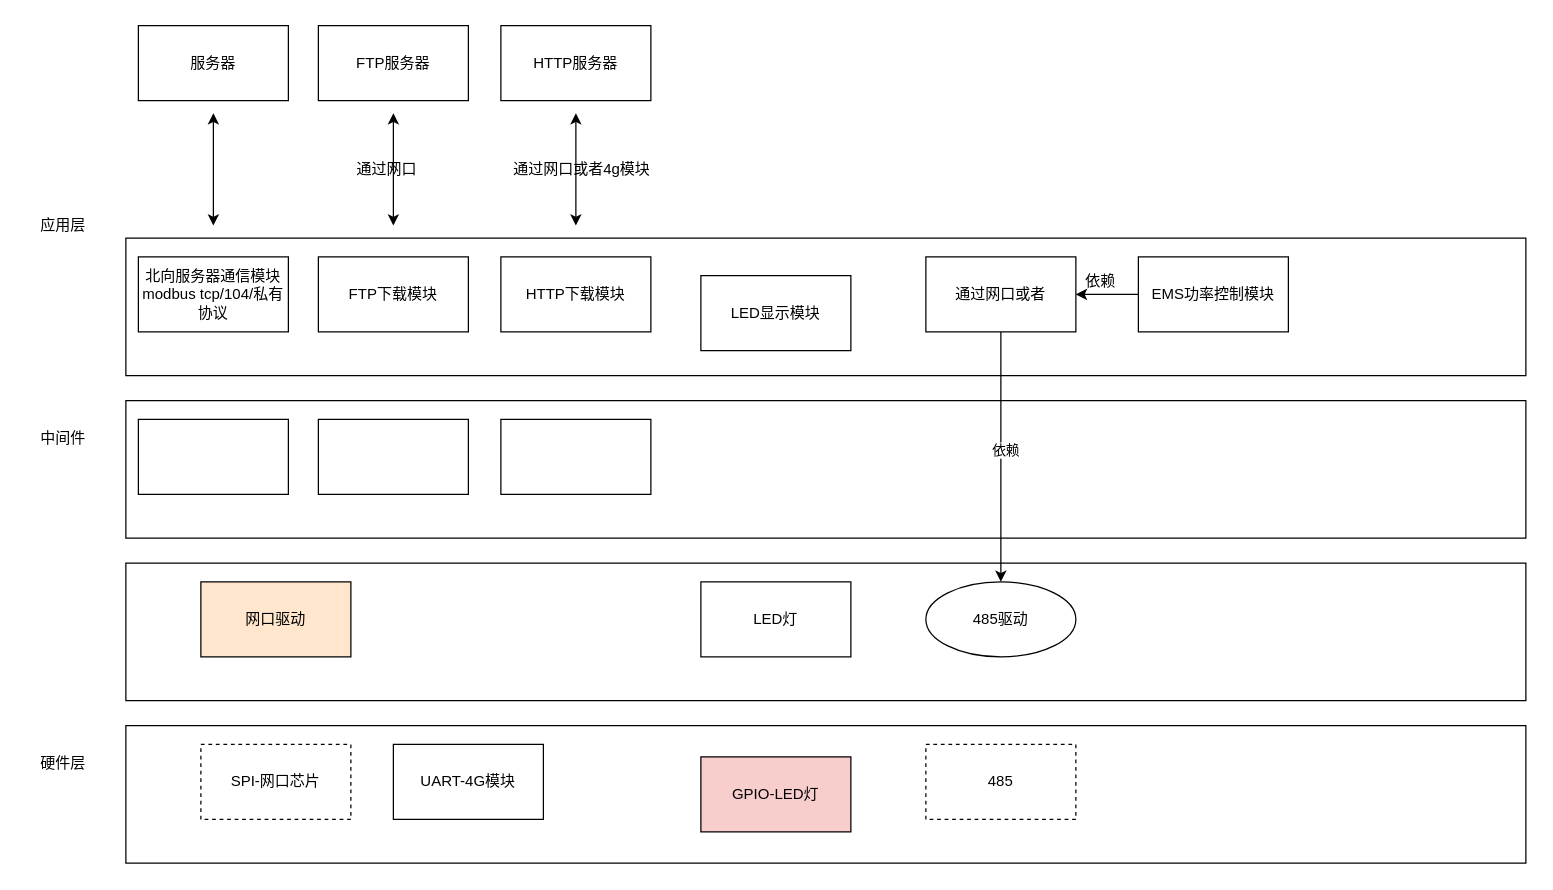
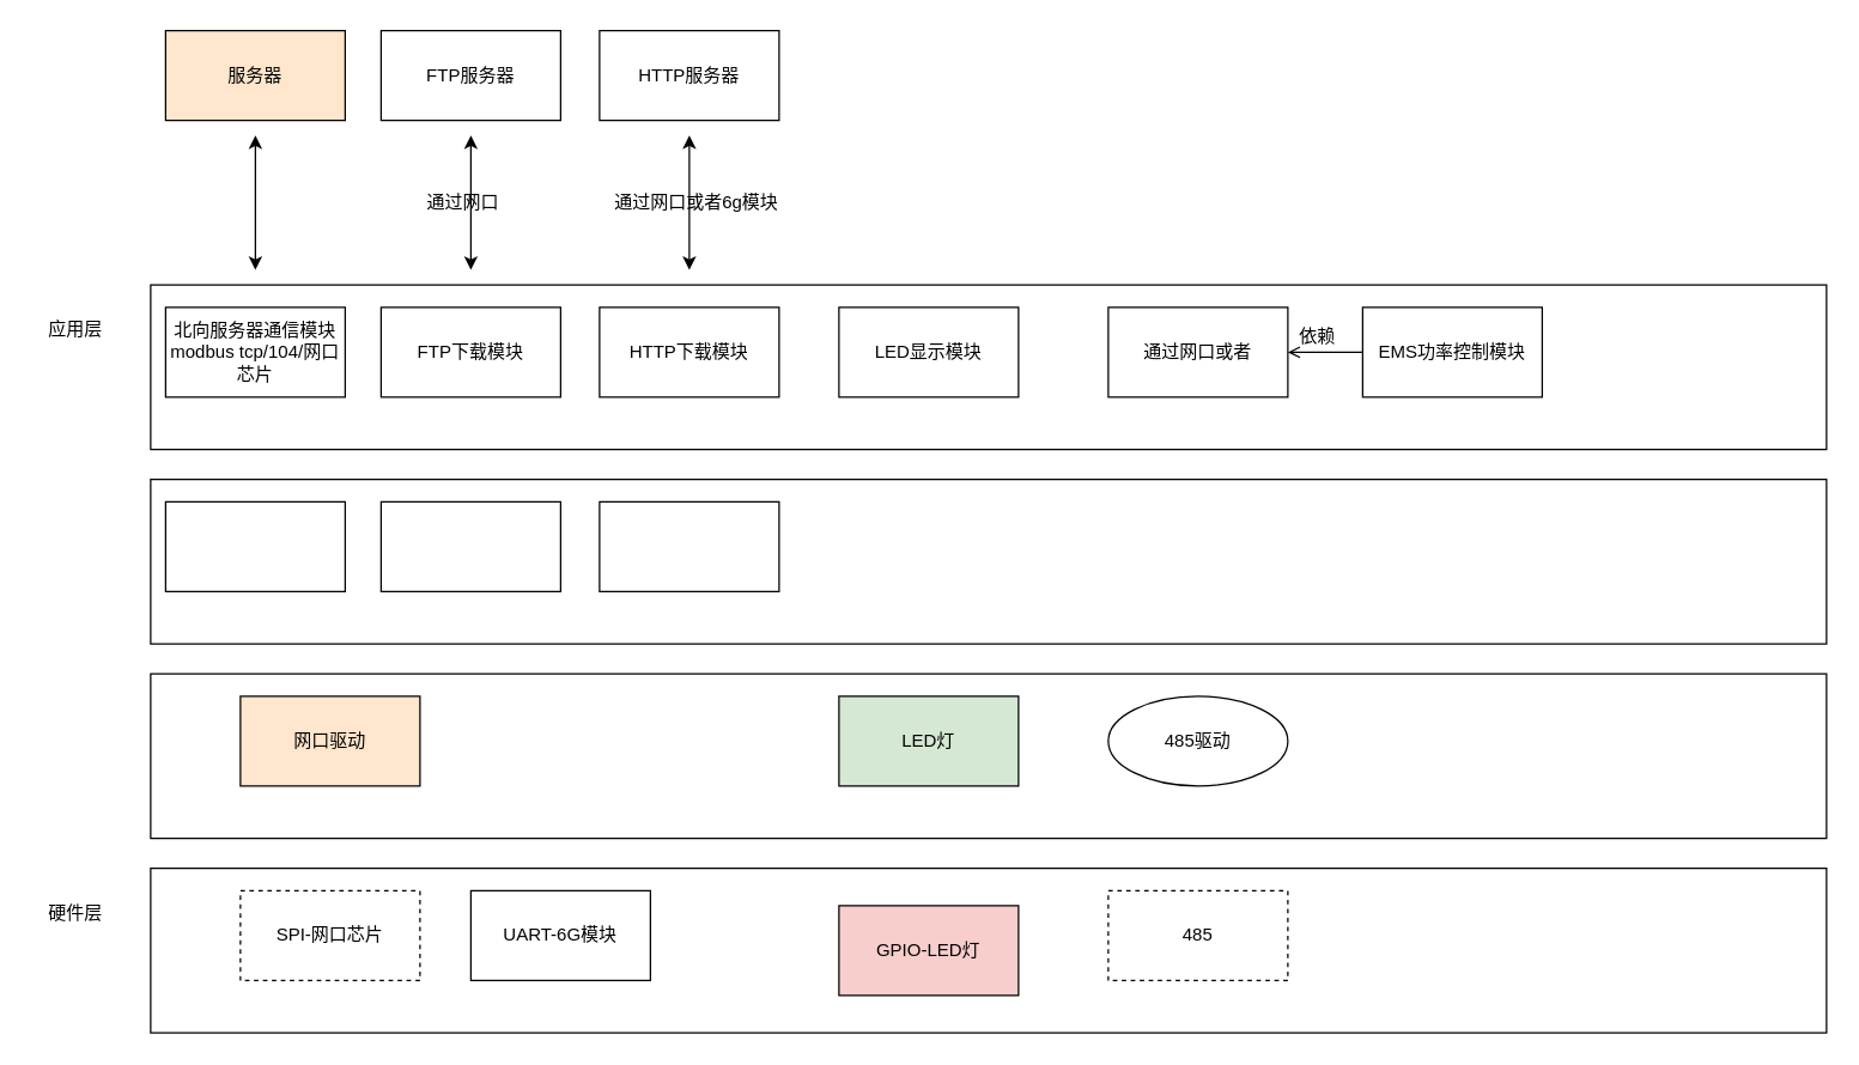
- <mxCell id="26" value="服务器" style="rounded=0;whiteSpace=wrap;html=1;" vertex="1" parent="1"><mxGeometry x="110" y="20" width="120" height="60" as="geometry" /></mxCell>
+ <mxCell id="26" value="服务器" style="rounded=0;whiteSpace=wrap;html=1;fillColor=#ffe6cc;" vertex="1" parent="1"><mxGeometry x="110" y="20" width="120" height="60" as="geometry" /></mxCell>
- <mxCell id="33" value="通过网口或者4g模块" style="text;html=1;align=center;verticalAlign=middle;whiteSpace=wrap;rounded=0;" vertex="1" parent="1"><mxGeometry x="400" width="130" height="30" as="geometry" y="120" /></mxCell>
+ <mxCell id="33" value="通过网口或者6g模块" style="text;html=1;align=center;verticalAlign=middle;whiteSpace=wrap;rounded=0;" vertex="1" parent="1"><mxGeometry x="400" width="130" height="30" as="geometry" y="120" /></mxCell>
- <mxCell id="18" value="应用层" style="text;html=1;align=center;verticalAlign=middle;whiteSpace=wrap;rounded=0;" vertex="1" parent="1"><mxGeometry x="20" y="165" width="60" height="30" as="geometry" /></mxCell>
+ <mxCell id="18" value="应用层" style="text;html=1;align=center;verticalAlign=middle;whiteSpace=wrap;rounded=0;" vertex="1" parent="1"><mxGeometry x="20" y="205" width="60" height="30" as="geometry" /></mxCell>
- <mxCell id="19" value="北向服务器通信模块modbus tcp/104/私有协议" style="rounded=0;whiteSpace=wrap;html=1;" vertex="1" parent="1"><mxGeometry x="110" y="205" width="120" height="60" as="geometry" /></mxCell>
+ <mxCell id="19" value="北向服务器通信模块modbus tcp/104/网口芯片" style="rounded=0;whiteSpace=wrap;html=1;" vertex="1" parent="1"><mxGeometry x="110" y="205" width="120" height="60" as="geometry" /></mxCell>
- <mxCell id="34" value="" style="edgeStyle=orthogonalEdgeStyle;rounded=0;orthogonalLoop=1;jettySize=auto;html=1;" edge="1" parent="1" source="35" target="24"><mxGeometry relative="1" as="geometry" /></mxCell>
+ <mxCell id="34" value="" style="edgeStyle=orthogonalEdgeStyle;rounded=0;orthogonalLoop=1;jettySize=auto;html=1;endArrow=open;" edge="1" parent="1" source="35" target="24"><mxGeometry relative="1" as="geometry" /></mxCell>
- <mxCell id="25" value="LED显示模块" style="rounded=0;whiteSpace=wrap;html=1;" vertex="1" parent="1"><mxGeometry x="560" y="220" width="120" height="60" as="geometry" /></mxCell>
+ <mxCell id="25" value="LED显示模块" style="rounded=0;whiteSpace=wrap;html=1;" vertex="1" parent="1"><mxGeometry x="560" y="205" width="120" height="60" as="geometry" /></mxCell>
- <mxCell id="13" value="中间件" style="text;html=1;align=center;verticalAlign=middle;whiteSpace=wrap;rounded=0;" vertex="1" parent="1"><mxGeometry x="20" y="335" width="60" height="30" as="geometry" /></mxCell>
- <mxCell id="22" style="edgeStyle=orthogonalEdgeStyle;rounded=0;orthogonalLoop=1;jettySize=auto;html=1;entryX=0.5;entryY=0;entryDx=0;entryDy=0;" edge="1" parent="1" source="24" target="9"><mxGeometry relative="1" as="geometry" /></mxCell>
- <mxCell id="23" value="依赖" style="edgeLabel;html=1;align=center;verticalAlign=middle;resizable=0;points=[];" vertex="1" connectable="0" parent="22"><mxGeometry x="-0.06" y="3" relative="1" as="geometry"><mxPoint as="offset" /></mxGeometry></mxCell>
- <mxCell id="11" value="LED灯" style="rounded=0;whiteSpace=wrap;html=1;" vertex="1" parent="1"><mxGeometry x="560" y="465" width="120" height="60" as="geometry" /></mxCell>
+ <mxCell id="11" value="LED灯" style="rounded=0;whiteSpace=wrap;html=1;fillColor=#d5e8d4;" vertex="1" parent="1"><mxGeometry x="560" y="465" width="120" height="60" as="geometry" /></mxCell>
- <mxCell id="6" value="UART-4G模块" style="rounded=0;whiteSpace=wrap;html=1;" vertex="1" parent="1"><mxGeometry x="314" y="595" width="120" height="60" as="geometry" /></mxCell>
+ <mxCell id="6" value="UART-6G模块" style="rounded=0;whiteSpace=wrap;html=1;" vertex="1" parent="1"><mxGeometry x="314" y="595" width="120" height="60" as="geometry" /></mxCell>
